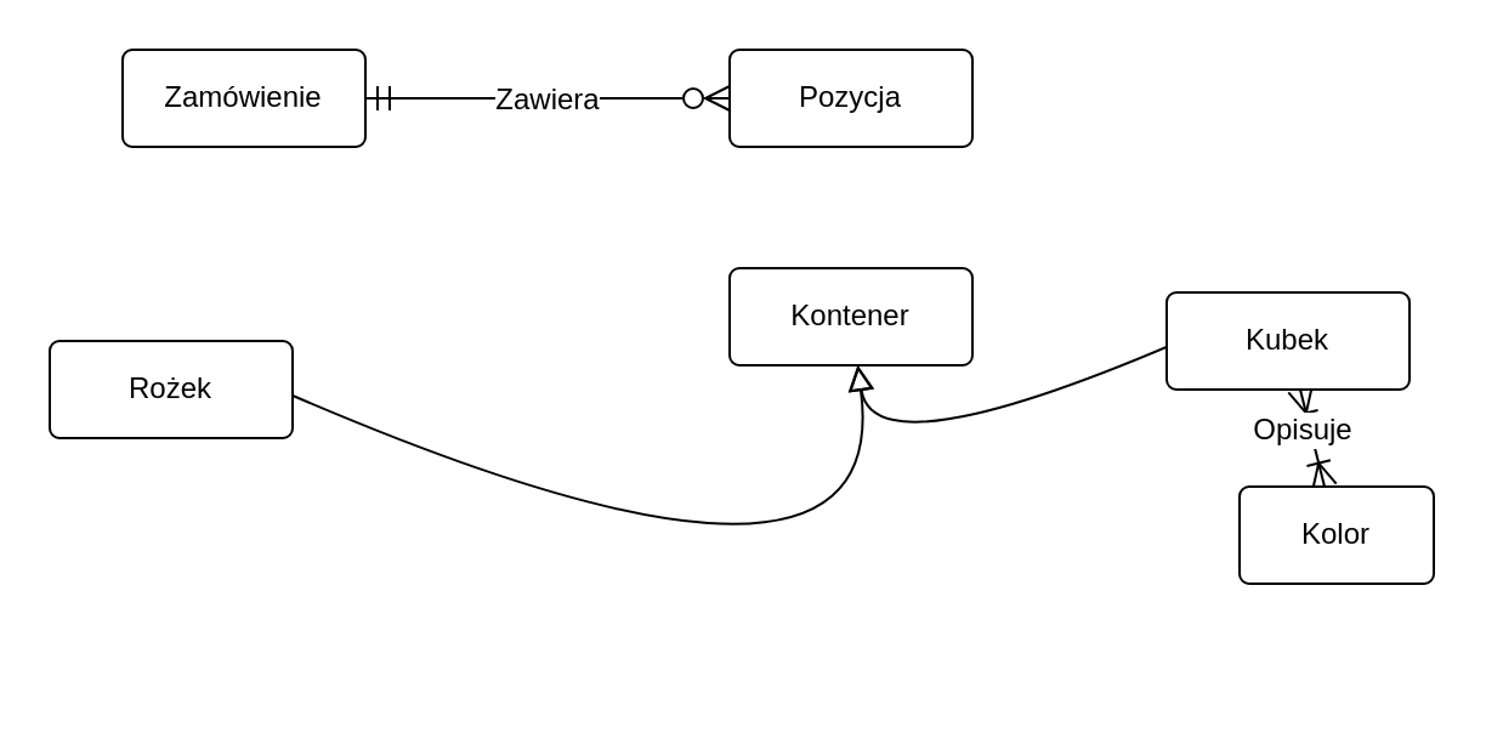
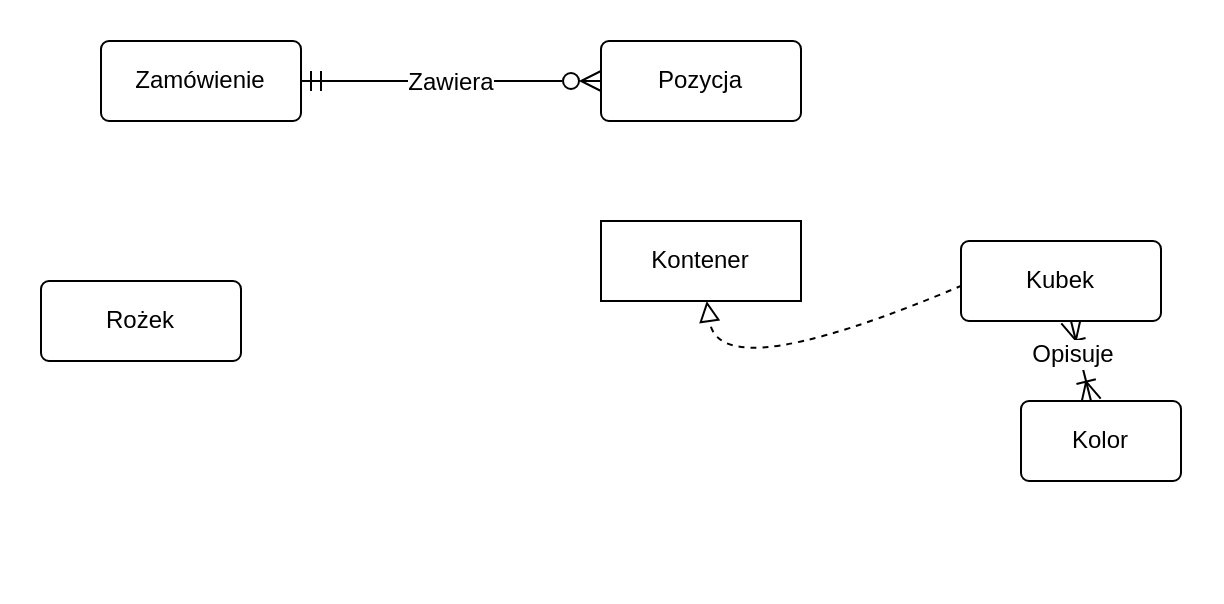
- <mxCell id="7" value="Kontener" style="rounded=1;arcSize=10;whiteSpace=wrap;html=1;align=center;" vertex="1" parent="1"><mxGeometry x="300" y="110" width="100" height="40" as="geometry" /></mxCell>
+ <mxCell id="7" value="Kontener" style="arcSize=10;whiteSpace=wrap;html=1;align=center;rounded=0;" vertex="1" parent="1"><mxGeometry x="300" y="110" width="100" height="40" as="geometry" /></mxCell>
- <mxCell id="10" style="edgeStyle=none;curved=1;rounded=0;orthogonalLoop=1;jettySize=auto;html=1;fontSize=12;startSize=8;endSize=8;startArrow=none;startFill=0;endArrow=block;endFill=0;exitX=0.5;exitY=0;exitDx=0;exitDy=0;" edge="1" parent="1" source="11" target="7"><mxGeometry relative="1" as="geometry"><Array as="points"><mxPoint x="360" y="200" /></Array></mxGeometry></mxCell>
+ <mxCell id="10" style="edgeStyle=none;curved=1;rounded=0;orthogonalLoop=1;jettySize=auto;html=1;fontSize=12;startSize=8;endSize=8;startArrow=none;startFill=0;endArrow=block;endFill=0;exitX=0.5;exitY=0;exitDx=0;exitDy=0;dashed=1;" edge="1" parent="1" source="11" target="7"><mxGeometry relative="1" as="geometry"><Array as="points"><mxPoint x="360" y="200" /></Array></mxGeometry></mxCell>
- <mxCell id="6" style="edgeStyle=none;curved=1;rounded=0;orthogonalLoop=1;jettySize=auto;html=1;entryX=0.5;entryY=0;entryDx=0;entryDy=0;fontSize=12;startSize=8;endSize=8;endArrow=none;endFill=0;startArrow=block;startFill=0;" edge="1" parent="1" source="7" target="13"><mxGeometry relative="1" as="geometry"><Array as="points"><mxPoint x="370" y="280" /></Array></mxGeometry></mxCell>
